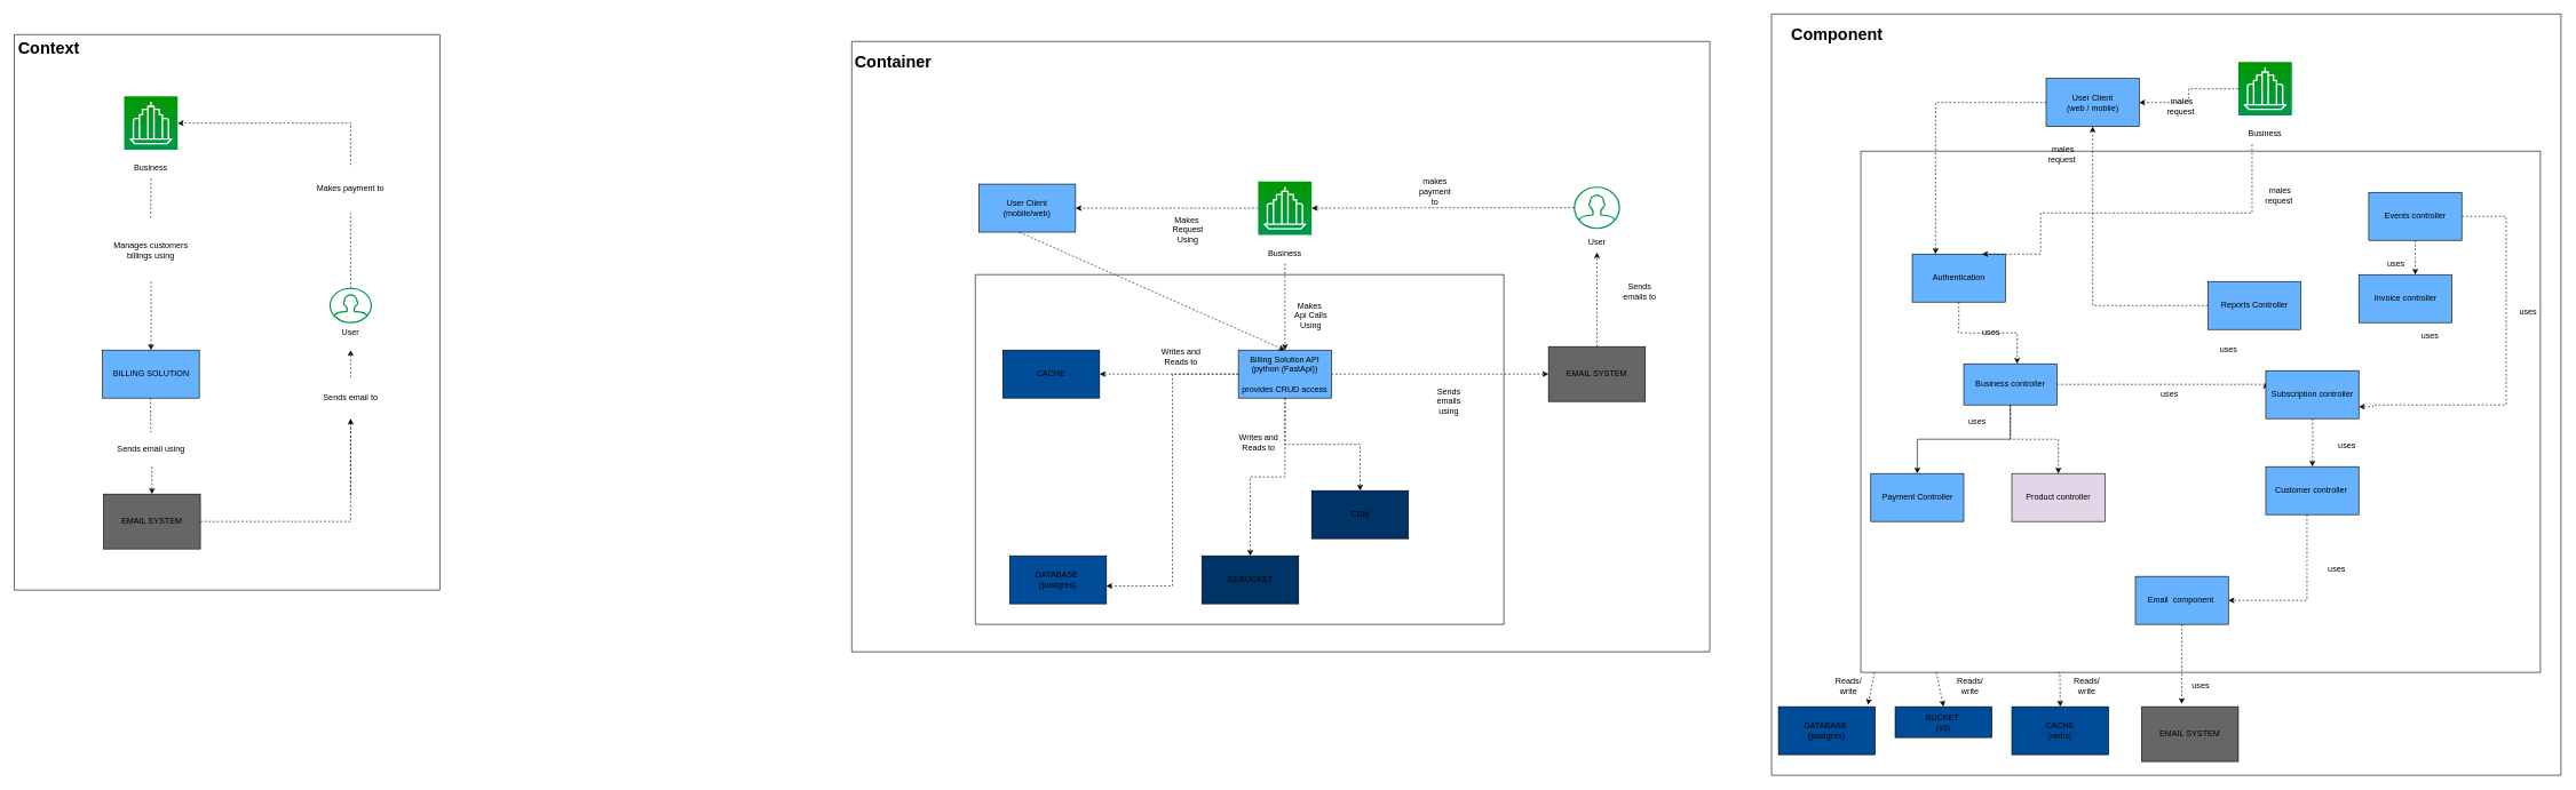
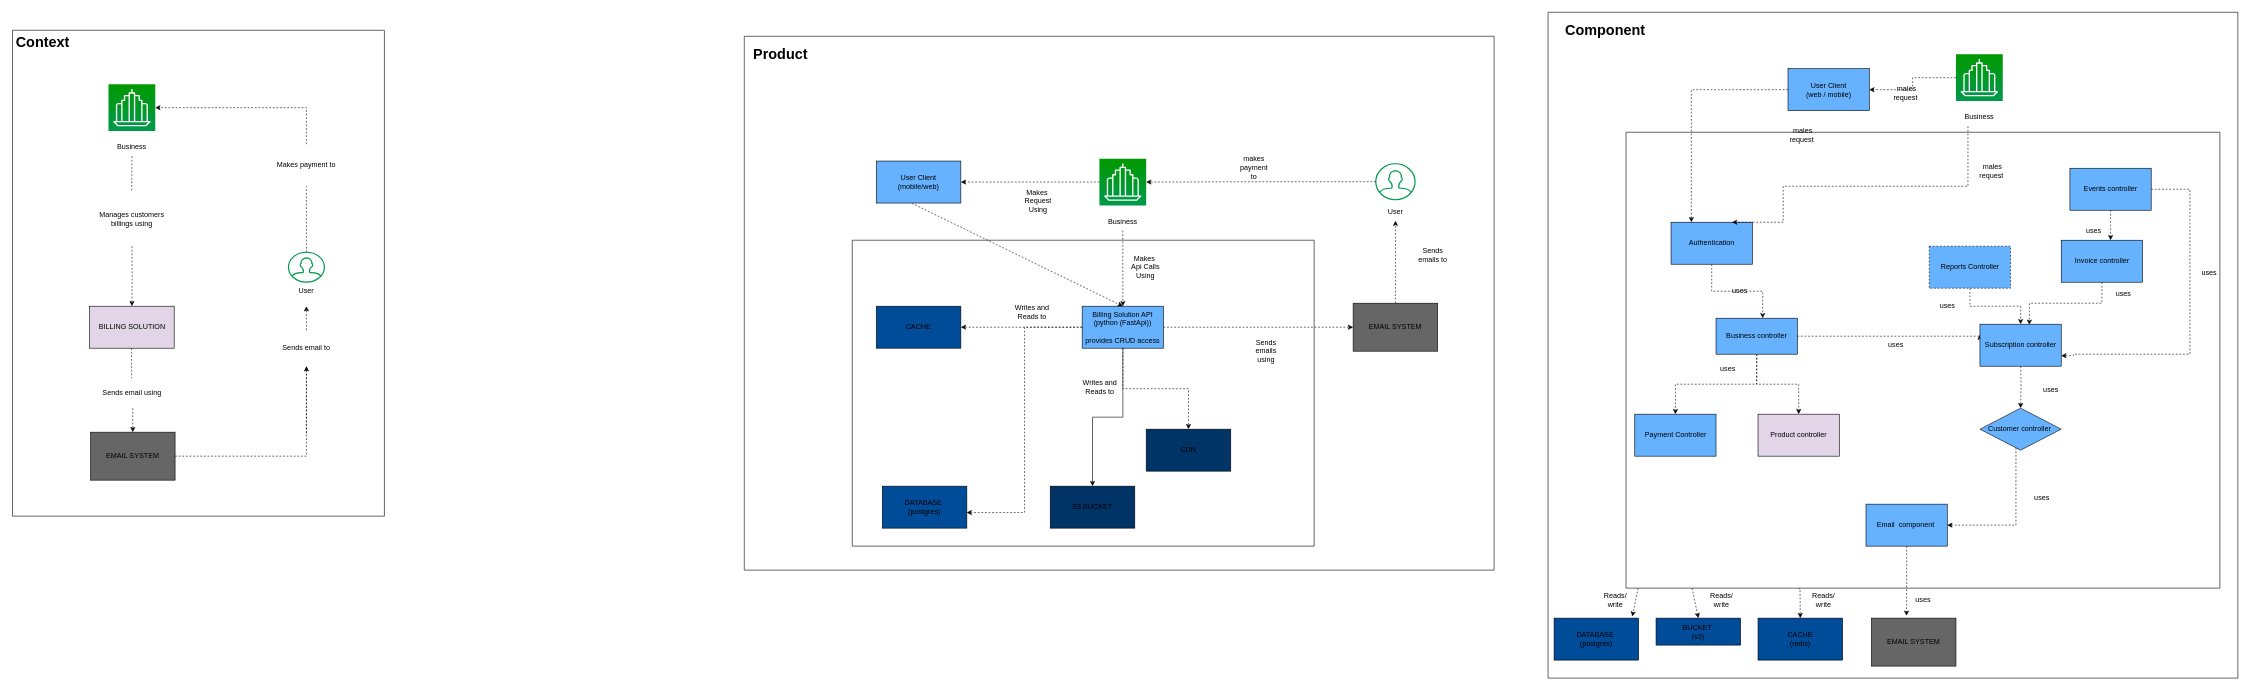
- <mxCell id="49" value="Container" style="text;strokeColor=none;fillColor=none;html=1;fontSize=24;fontStyle=1;verticalAlign=middle;align=center;movable=1;resizable=1;rotatable=1;deletable=1;editable=1;locked=0;connectable=1;" vertex="1" parent="26"><mxGeometry x="10" y="10" width="100" height="40" as="geometry" /></mxCell>
+ <mxCell id="49" value="Product" style="text;strokeColor=none;fillColor=none;html=1;fontSize=24;fontStyle=1;verticalAlign=middle;align=center;movable=1;resizable=1;rotatable=1;deletable=1;editable=1;locked=0;connectable=1;" vertex="1" parent="26"><mxGeometry x="10" y="10" width="100" height="40" as="geometry" /></mxCell>
- <mxCell id="33" value="User Client&lt;br&gt;(mobile/web)" style="rounded=0;whiteSpace=wrap;html=1;fillColor=#66B2FF;movable=1;resizable=1;rotatable=1;deletable=1;editable=1;locked=0;connectable=1;" vertex="1" parent="26"><mxGeometry x="185" y="208" width="141" height="70" as="geometry" /></mxCell>
+ <mxCell id="33" value="User Client&lt;br&gt;(mobile/web)" style="rounded=0;whiteSpace=wrap;html=1;fillColor=#66B2FF;movable=1;resizable=1;rotatable=1;deletable=1;editable=1;locked=0;connectable=1;" vertex="1" parent="26"><mxGeometry x="220" y="208" width="141" height="70" as="geometry" /></mxCell>
- <mxCell id="75" style="edgeStyle=orthogonalEdgeStyle;rounded=0;orthogonalLoop=1;jettySize=auto;html=1;dashed=1;" edge="1" parent="1" source="76" target="91"><mxGeometry relative="1" as="geometry" /></mxCell>
+ <mxCell id="75" style="edgeStyle=orthogonalEdgeStyle;rounded=0;orthogonalLoop=1;jettySize=auto;html=1;dashed=1;" edge="1" parent="1" source="76" target="69"><mxGeometry relative="1" as="geometry" /></mxCell>
- <mxCell id="76" value="Reports Controller" style="rounded=0;whiteSpace=wrap;html=1;fillColor=#66B2FF;movable=1;resizable=1;rotatable=1;deletable=1;editable=1;locked=0;connectable=1;" vertex="1" parent="1"><mxGeometry x="3215.5" y="410" width="135.5" height="70" as="geometry" /></mxCell>
+ <mxCell id="76" value="Reports Controller" style="rounded=0;whiteSpace=wrap;html=1;fillColor=#66B2FF;movable=1;resizable=1;rotatable=1;deletable=1;editable=1;locked=0;connectable=1;dashed=1;" vertex="1" parent="1"><mxGeometry x="3215.5" y="410" width="135.5" height="70" as="geometry" /></mxCell>
- <mxCell id="53" value="Makes&amp;nbsp; Api Calls Using" style="text;html=1;strokeColor=none;fillColor=none;align=center;verticalAlign=middle;whiteSpace=wrap;rounded=0;" vertex="1" parent="26"><mxGeometry x="638.75" y="385" width="60" height="30" as="geometry" /></mxCell>
+ <mxCell id="53" value="Makes&amp;nbsp; Api Calls Using" style="text;html=1;strokeColor=none;fillColor=none;align=center;verticalAlign=middle;whiteSpace=wrap;rounded=0;" vertex="1" parent="26"><mxGeometry x="638.75" y="370" width="60" height="30" as="geometry" /></mxCell>
+ <mxCell id="70" style="edgeStyle=orthogonalEdgeStyle;rounded=0;orthogonalLoop=1;jettySize=auto;html=1;entryX=0.608;entryY=0.013;entryDx=0;entryDy=0;entryPerimeter=0;dashed=1;" edge="1" parent="1" source="71" target="69"><mxGeometry relative="1" as="geometry" /></mxCell>
- <mxCell id="3" value="BILLING SOLUTION" style="rounded=0;whiteSpace=wrap;html=1;fillColor=#66B2FF;movable=1;resizable=1;rotatable=1;deletable=1;editable=1;locked=0;connectable=1;" vertex="1" parent="1"><mxGeometry x="148.5" y="510" width="141" height="70" as="geometry" /></mxCell>
+ <mxCell id="3" value="BILLING SOLUTION" style="rounded=0;whiteSpace=wrap;html=1;fillColor=#e1d5e7;movable=1;resizable=1;rotatable=1;deletable=1;editable=1;locked=0;connectable=1;" vertex="1" parent="1"><mxGeometry x="148.5" y="510" width="141" height="70" as="geometry" /></mxCell>
- <mxCell id="63" style="edgeStyle=orthogonalEdgeStyle;rounded=0;orthogonalLoop=1;jettySize=auto;html=1;dashed=0;" edge="1" parent="1" source="65" target="78"><mxGeometry relative="1" as="geometry" /></mxCell>
+ <mxCell id="63" style="edgeStyle=orthogonalEdgeStyle;rounded=0;orthogonalLoop=1;jettySize=auto;html=1;dashed=1;" edge="1" parent="1" source="65" target="78"><mxGeometry relative="1" as="geometry" /></mxCell>
- <mxCell id="29" style="edgeStyle=orthogonalEdgeStyle;rounded=0;orthogonalLoop=1;jettySize=auto;html=1;dashed=1;" edge="1" parent="26" source="32" target="50"><mxGeometry relative="1" as="geometry"><mxPoint x="555.25" y="750" as="targetPoint" /></mxGeometry></mxCell>
+ <mxCell id="29" style="edgeStyle=orthogonalEdgeStyle;rounded=0;orthogonalLoop=1;jettySize=auto;html=1;dashed=0;" edge="1" parent="26" source="32" target="50"><mxGeometry relative="1" as="geometry"><mxPoint x="555.25" y="750" as="targetPoint" /></mxGeometry></mxCell>
- <mxCell id="67" value="Customer controller&amp;nbsp;" style="rounded=0;whiteSpace=wrap;html=1;fillColor=#66B2FF;movable=1;resizable=1;rotatable=1;deletable=1;editable=1;locked=0;connectable=1;" vertex="1" parent="1"><mxGeometry x="3300" y="680" width="135.5" height="70" as="geometry" /></mxCell>
+ <mxCell id="67" value="Customer controller&amp;nbsp;" style="rhombus;whiteSpace=wrap;html=1;fillColor=#66B2FF;movable=1;resizable=1;rotatable=1;deletable=1;editable=1;locked=0;connectable=1;" vertex="1" parent="1"><mxGeometry x="3300" y="680" width="135.5" height="70" as="geometry" /></mxCell>
